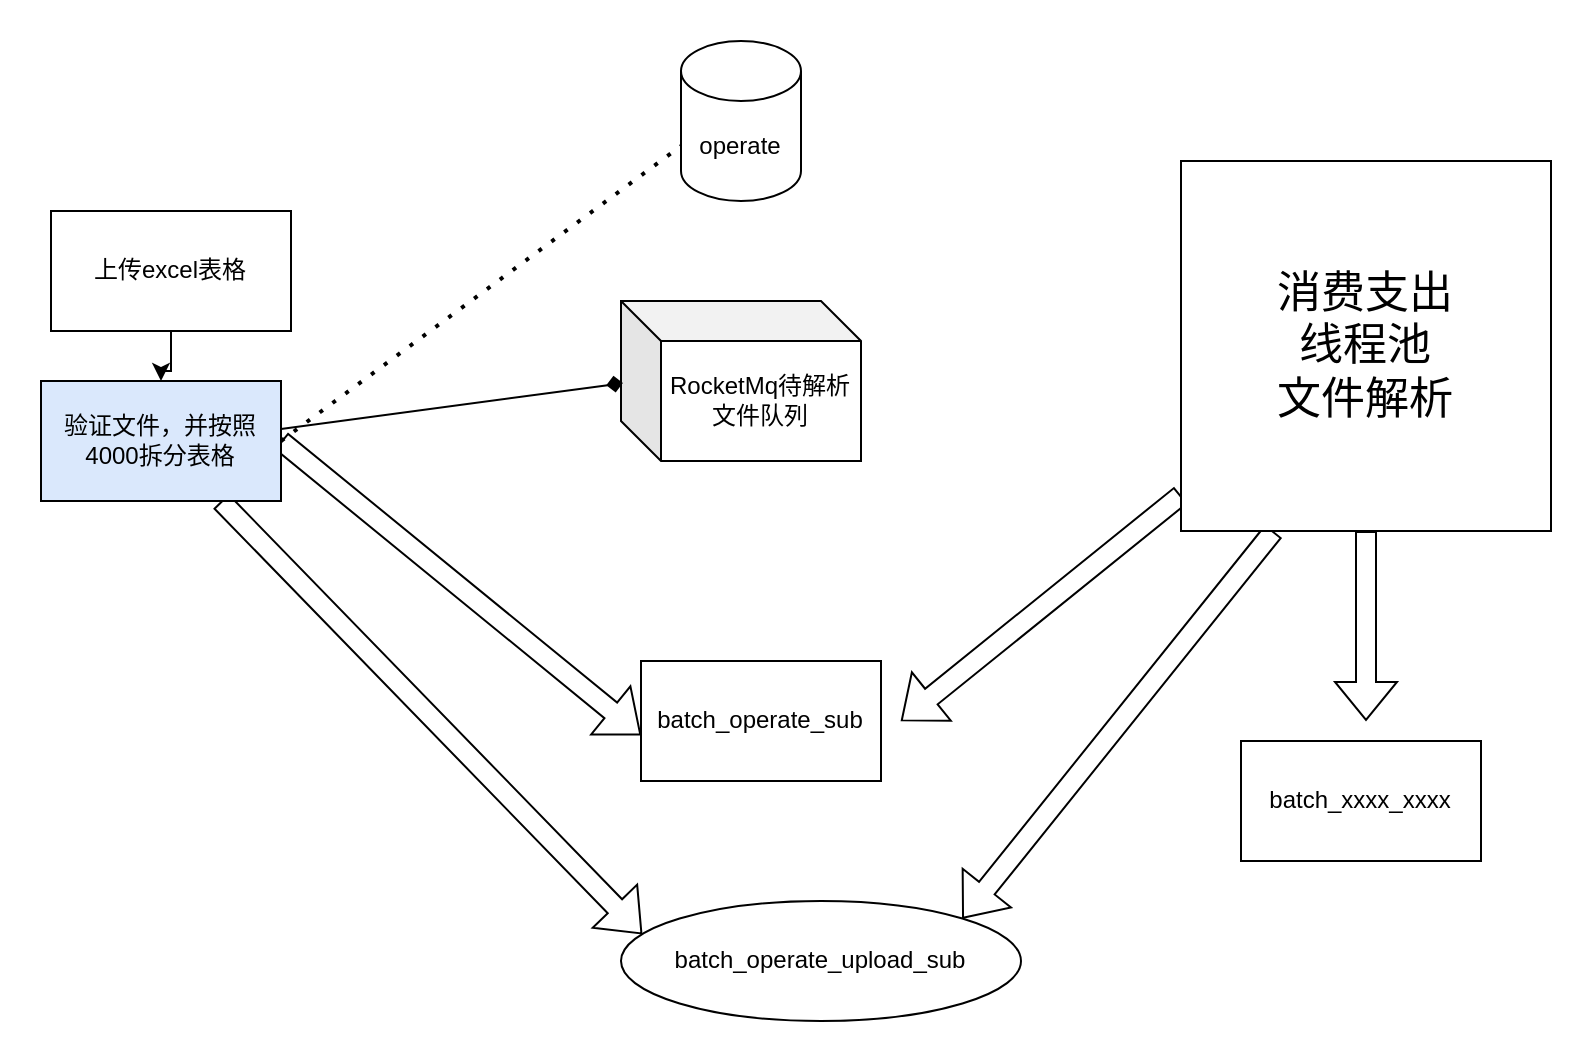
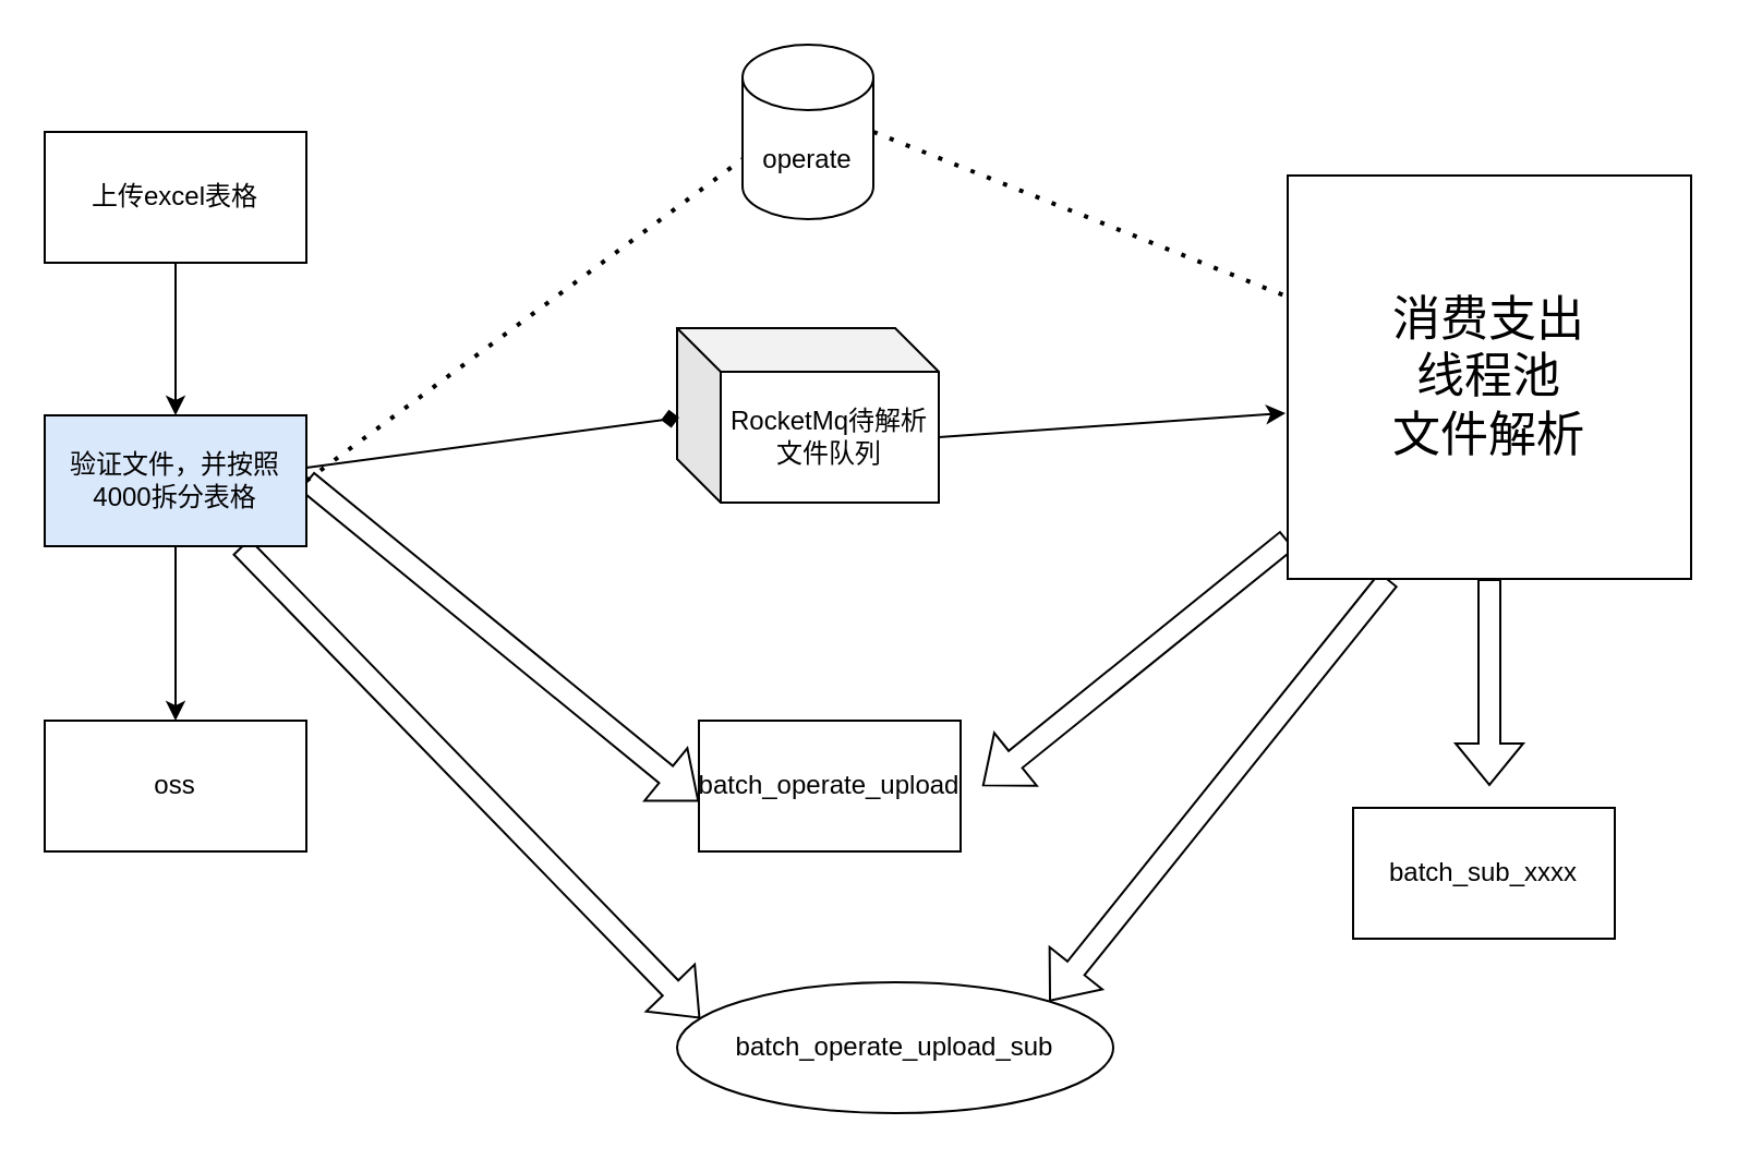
+ <mxCell id="20" value="" style="endArrow=none;dashed=1;html=1;dashPattern=1 3;strokeWidth=2;exitX=1;exitY=0.5;exitDx=0;exitDy=0;exitPerimeter=0;" parent="1" source="11" target="16" edge="1"><mxGeometry width="50" height="50" relative="1" as="geometry"><mxPoint x="310" y="260" as="sourcePoint" /><mxPoint x="360" y="210" as="targetPoint" /></mxGeometry></mxCell>
- <mxCell id="3" value="上传excel表格" style="rounded=0;whiteSpace=wrap;html=1;" parent="1" vertex="1"><mxGeometry x="25" y="105" width="120" height="60" as="geometry" /></mxCell>
+ <mxCell id="3" value="上传excel表格" style="rounded=0;whiteSpace=wrap;html=1;" parent="1" vertex="1"><mxGeometry x="20" y="60" width="120" height="60" as="geometry" /></mxCell>
+ <mxCell id="21" value="" style="endArrow=classic;html=1;exitX=0;exitY=0;exitDx=120;exitDy=50;exitPerimeter=0;entryX=-0.005;entryY=0.589;entryDx=0;entryDy=0;entryPerimeter=0;" parent="1" source="10" target="16" edge="1"><mxGeometry width="50" height="50" relative="1" as="geometry"><mxPoint x="310" y="240" as="sourcePoint" /><mxPoint x="580" y="190" as="targetPoint" /></mxGeometry></mxCell>
+ <mxCell id="4" style="edgeStyle=orthogonalEdgeStyle;rounded=0;orthogonalLoop=1;jettySize=auto;html=1;exitX=0.5;exitY=1;exitDx=0;exitDy=0;" parent="1" source="7" target="8" edge="1"><mxGeometry relative="1" as="geometry" /></mxCell>
+ <mxCell id="8" value="oss" style="rounded=0;whiteSpace=wrap;html=1;" parent="1" vertex="1"><mxGeometry x="20" y="330" width="120" height="60" as="geometry" /></mxCell>
- <mxCell id="9" value="batch_operate_sub" style="rounded=0;whiteSpace=wrap;html=1;" parent="1" vertex="1"><mxGeometry x="320" y="330" width="120" height="60" as="geometry" /></mxCell>
+ <mxCell id="9" value="batch_operate_upload" style="rounded=0;whiteSpace=wrap;html=1;" parent="1" vertex="1"><mxGeometry x="320" y="330" width="120" height="60" as="geometry" /></mxCell>
- <mxCell id="17" value="batch_xxxx_xxxx" style="rounded=0;whiteSpace=wrap;html=1;" parent="1" vertex="1"><mxGeometry x="620" y="370" width="120" height="60" as="geometry" /></mxCell>
+ <mxCell id="17" value="batch_sub_xxxx" style="rounded=0;whiteSpace=wrap;html=1;" parent="1" vertex="1"><mxGeometry x="620" y="370" width="120" height="60" as="geometry" /></mxCell>
